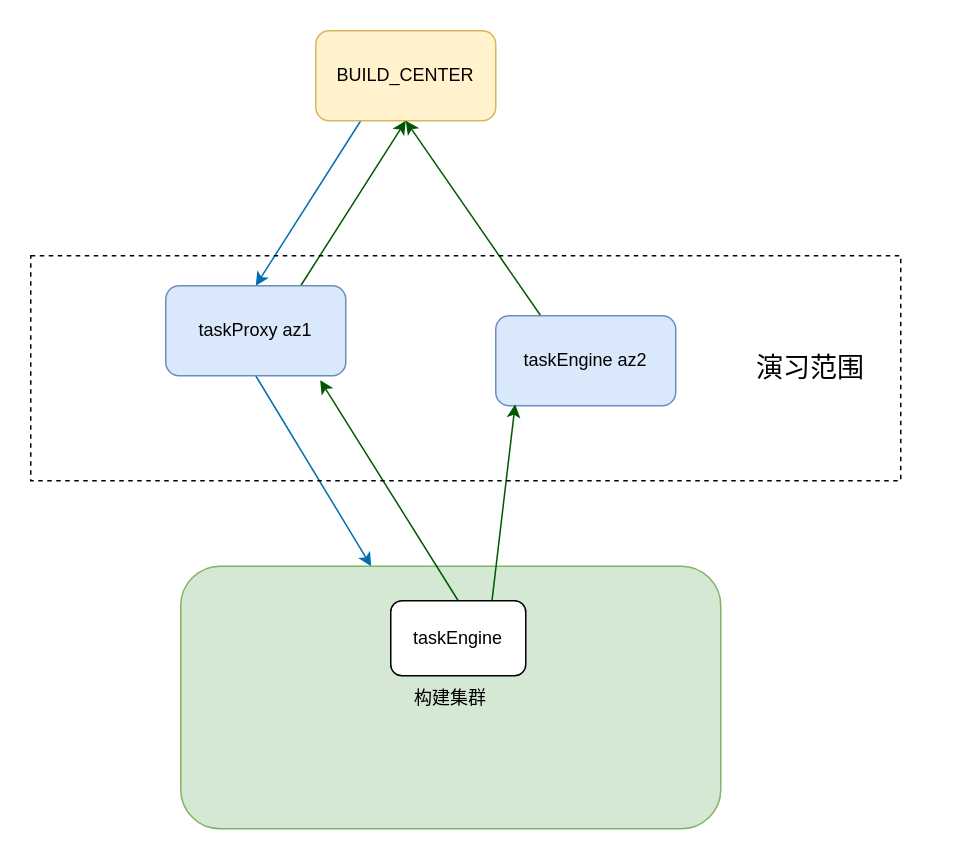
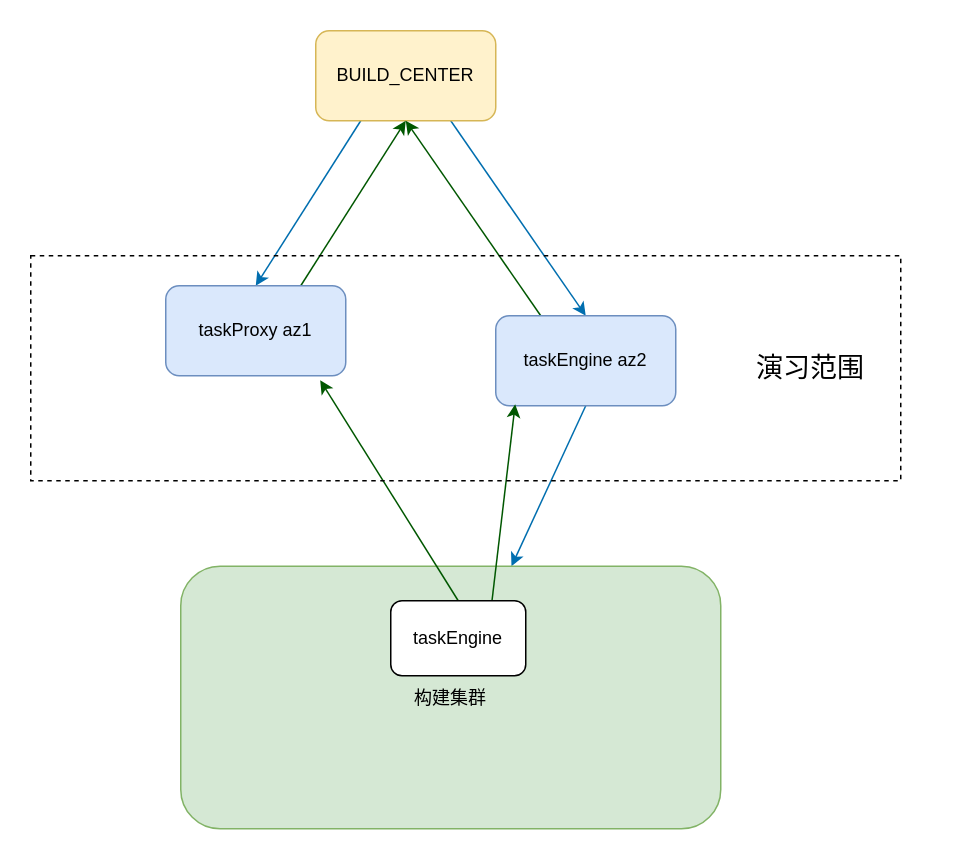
+ <mxCell id="3" style="edgeStyle=none;rounded=0;orthogonalLoop=1;jettySize=auto;html=1;exitX=0.75;exitY=1;exitDx=0;exitDy=0;entryX=0.5;entryY=0;entryDx=0;entryDy=0;fillColor=#1ba1e2;strokeColor=#006EAF;" edge="1" parent="1" source="4" target="10"><mxGeometry relative="1" as="geometry" /></mxCell>
- <mxCell id="5" style="edgeStyle=none;rounded=0;orthogonalLoop=1;jettySize=auto;html=1;exitX=0.5;exitY=1;exitDx=0;exitDy=0;fillColor=#1ba1e2;strokeColor=#006EAF;" edge="1" parent="1" source="7" target="11"><mxGeometry relative="1" as="geometry" /></mxCell>
+ <mxCell id="8" style="edgeStyle=none;rounded=0;orthogonalLoop=1;jettySize=auto;html=1;exitX=0.5;exitY=1;exitDx=0;exitDy=0;fillColor=#1ba1e2;strokeColor=#006EAF;" edge="1" parent="1" source="10" target="11"><mxGeometry relative="1" as="geometry" /></mxCell>
